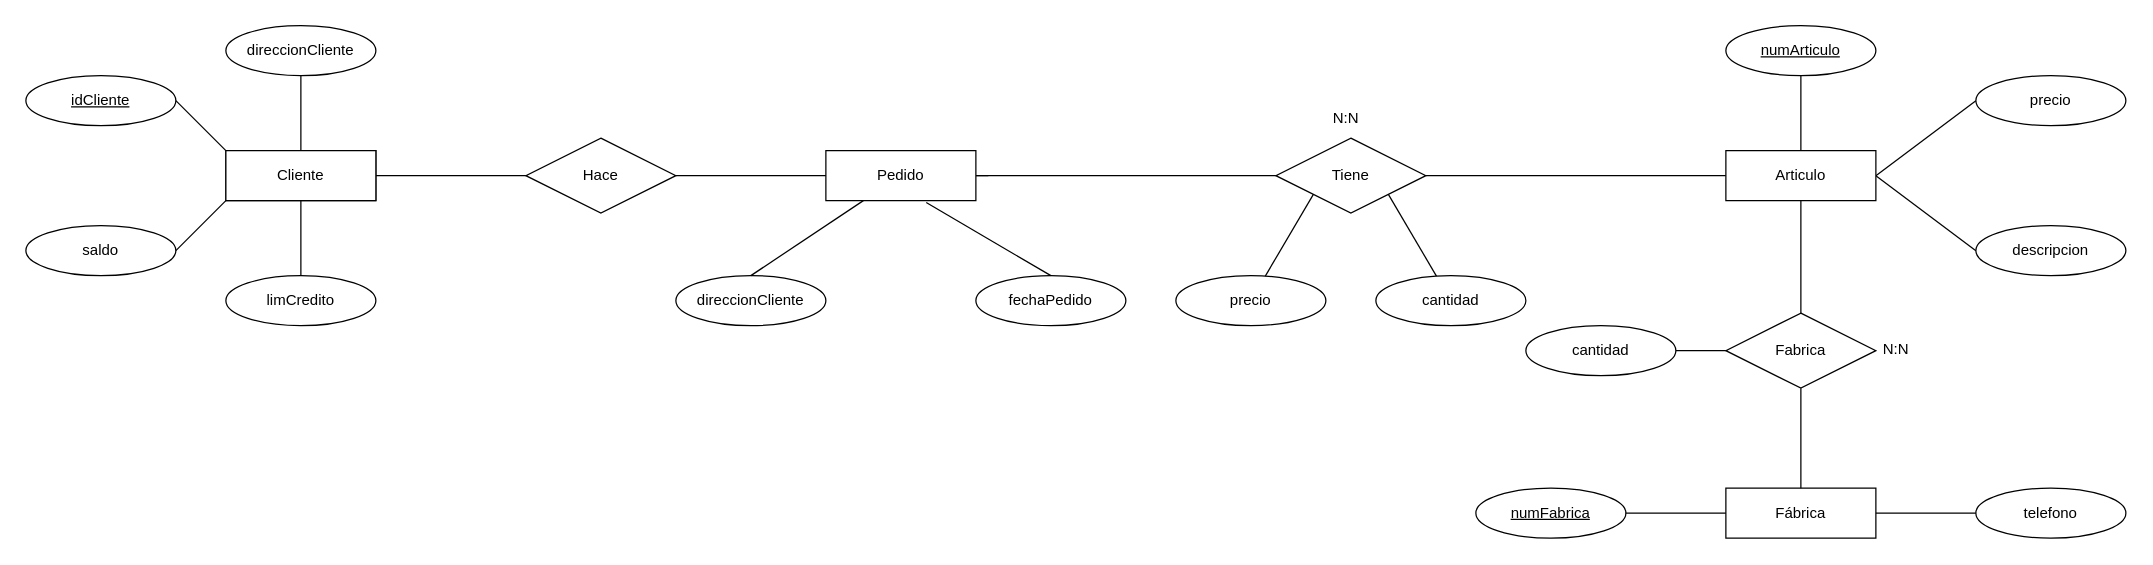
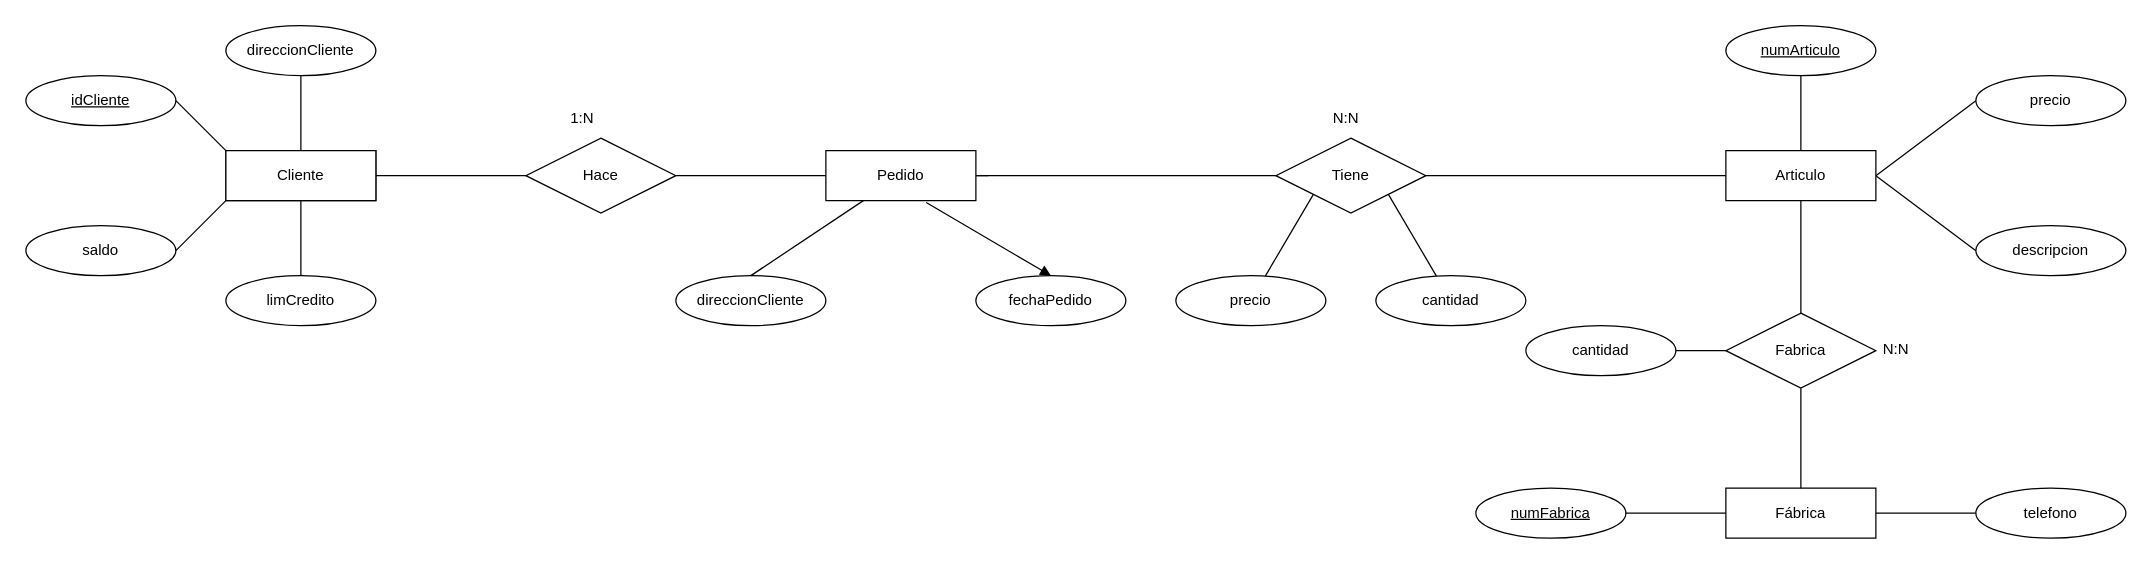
+ <mxCell id="31" value="1:N" style="text;strokeColor=none;fillColor=none;spacingLeft=4;spacingRight=4;overflow=hidden;rotatable=0;points=[[0,0.5],[1,0.5]];portConstraint=eastwest;fontSize=12;" vertex="1" parent="1"><mxGeometry x="450" y="80" width="40" height="30" as="geometry" /></mxCell>
- <mxCell id="37" value="" style="endArrow=none;html=1;rounded=0;entryX=0.5;entryY=0;entryDx=0;entryDy=0;exitX=0.669;exitY=1.039;exitDx=0;exitDy=0;exitPerimeter=0;" edge="1" parent="1" source="32" target="36"><mxGeometry relative="1" as="geometry"><mxPoint x="740" y="160" as="sourcePoint" /><mxPoint x="900" y="160" as="targetPoint" /></mxGeometry></mxCell>
+ <mxCell id="37" value="" style="endArrow=block;html=1;rounded=0;entryX=0.5;entryY=0;entryDx=0;entryDy=0;exitX=0.669;exitY=1.039;exitDx=0;exitDy=0;exitPerimeter=0;" edge="1" parent="1" source="32" target="36"><mxGeometry relative="1" as="geometry"><mxPoint x="740" y="160" as="sourcePoint" /><mxPoint x="900" y="160" as="targetPoint" /></mxGeometry></mxCell>
